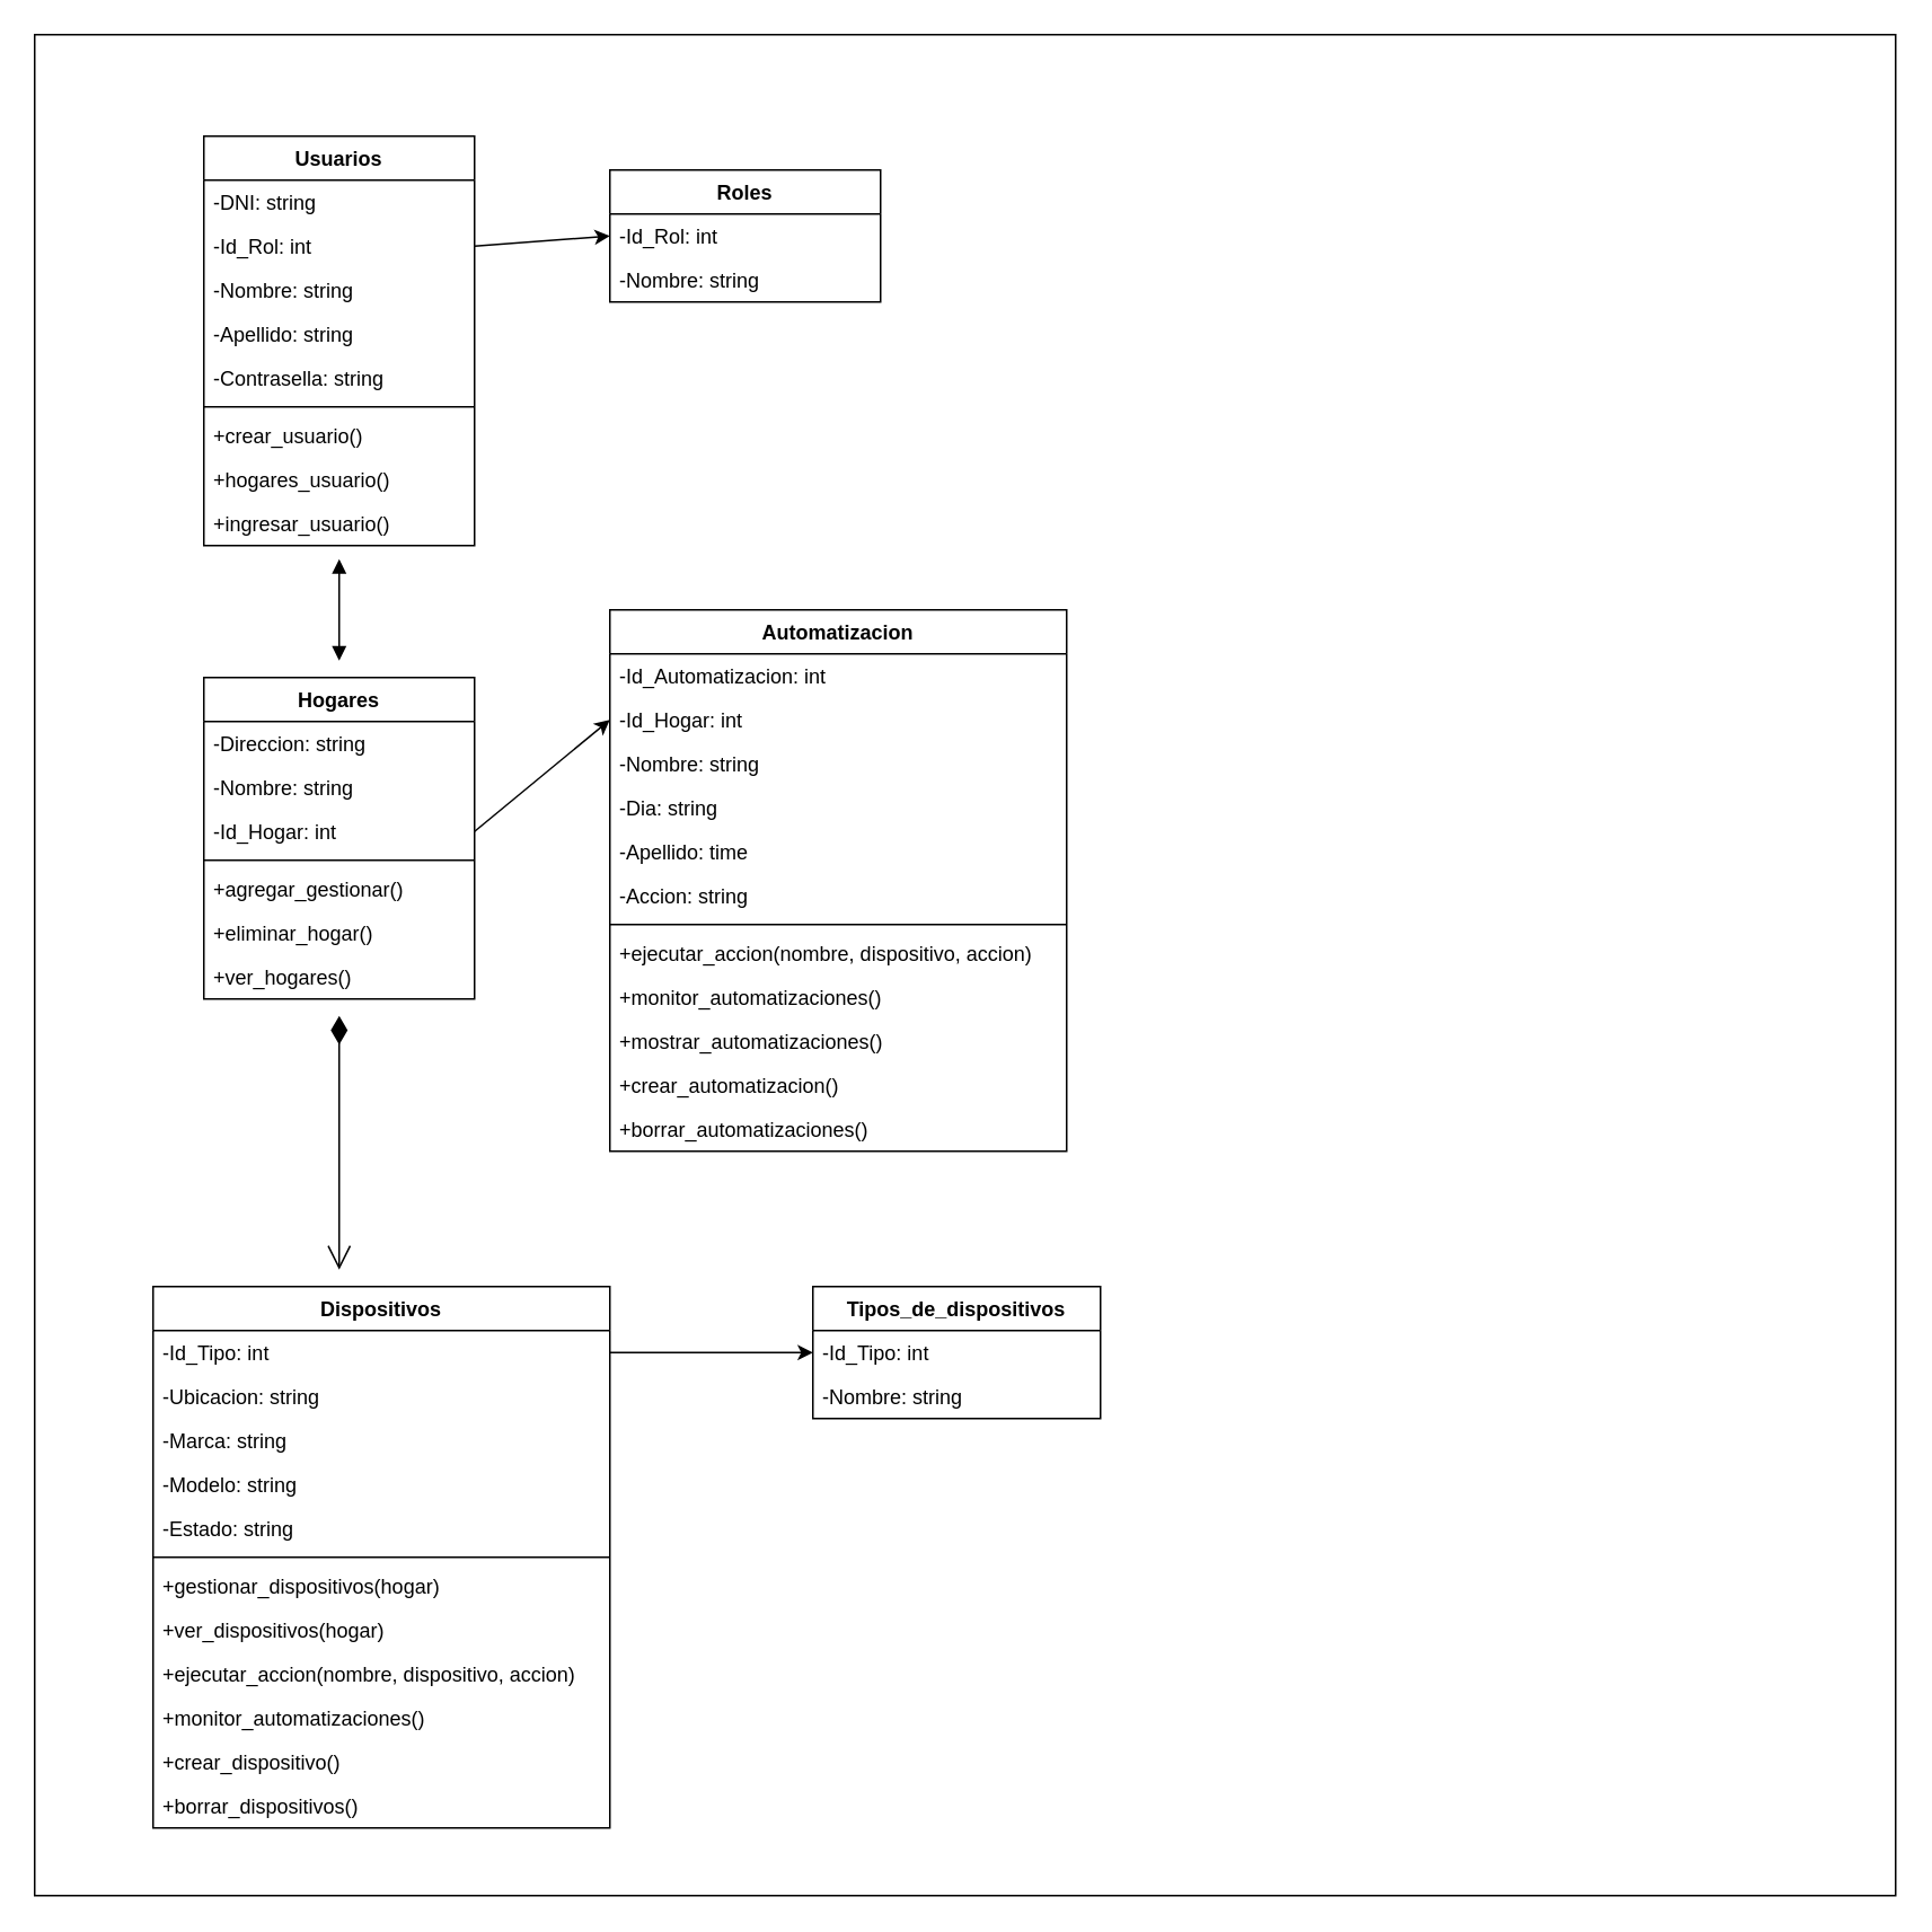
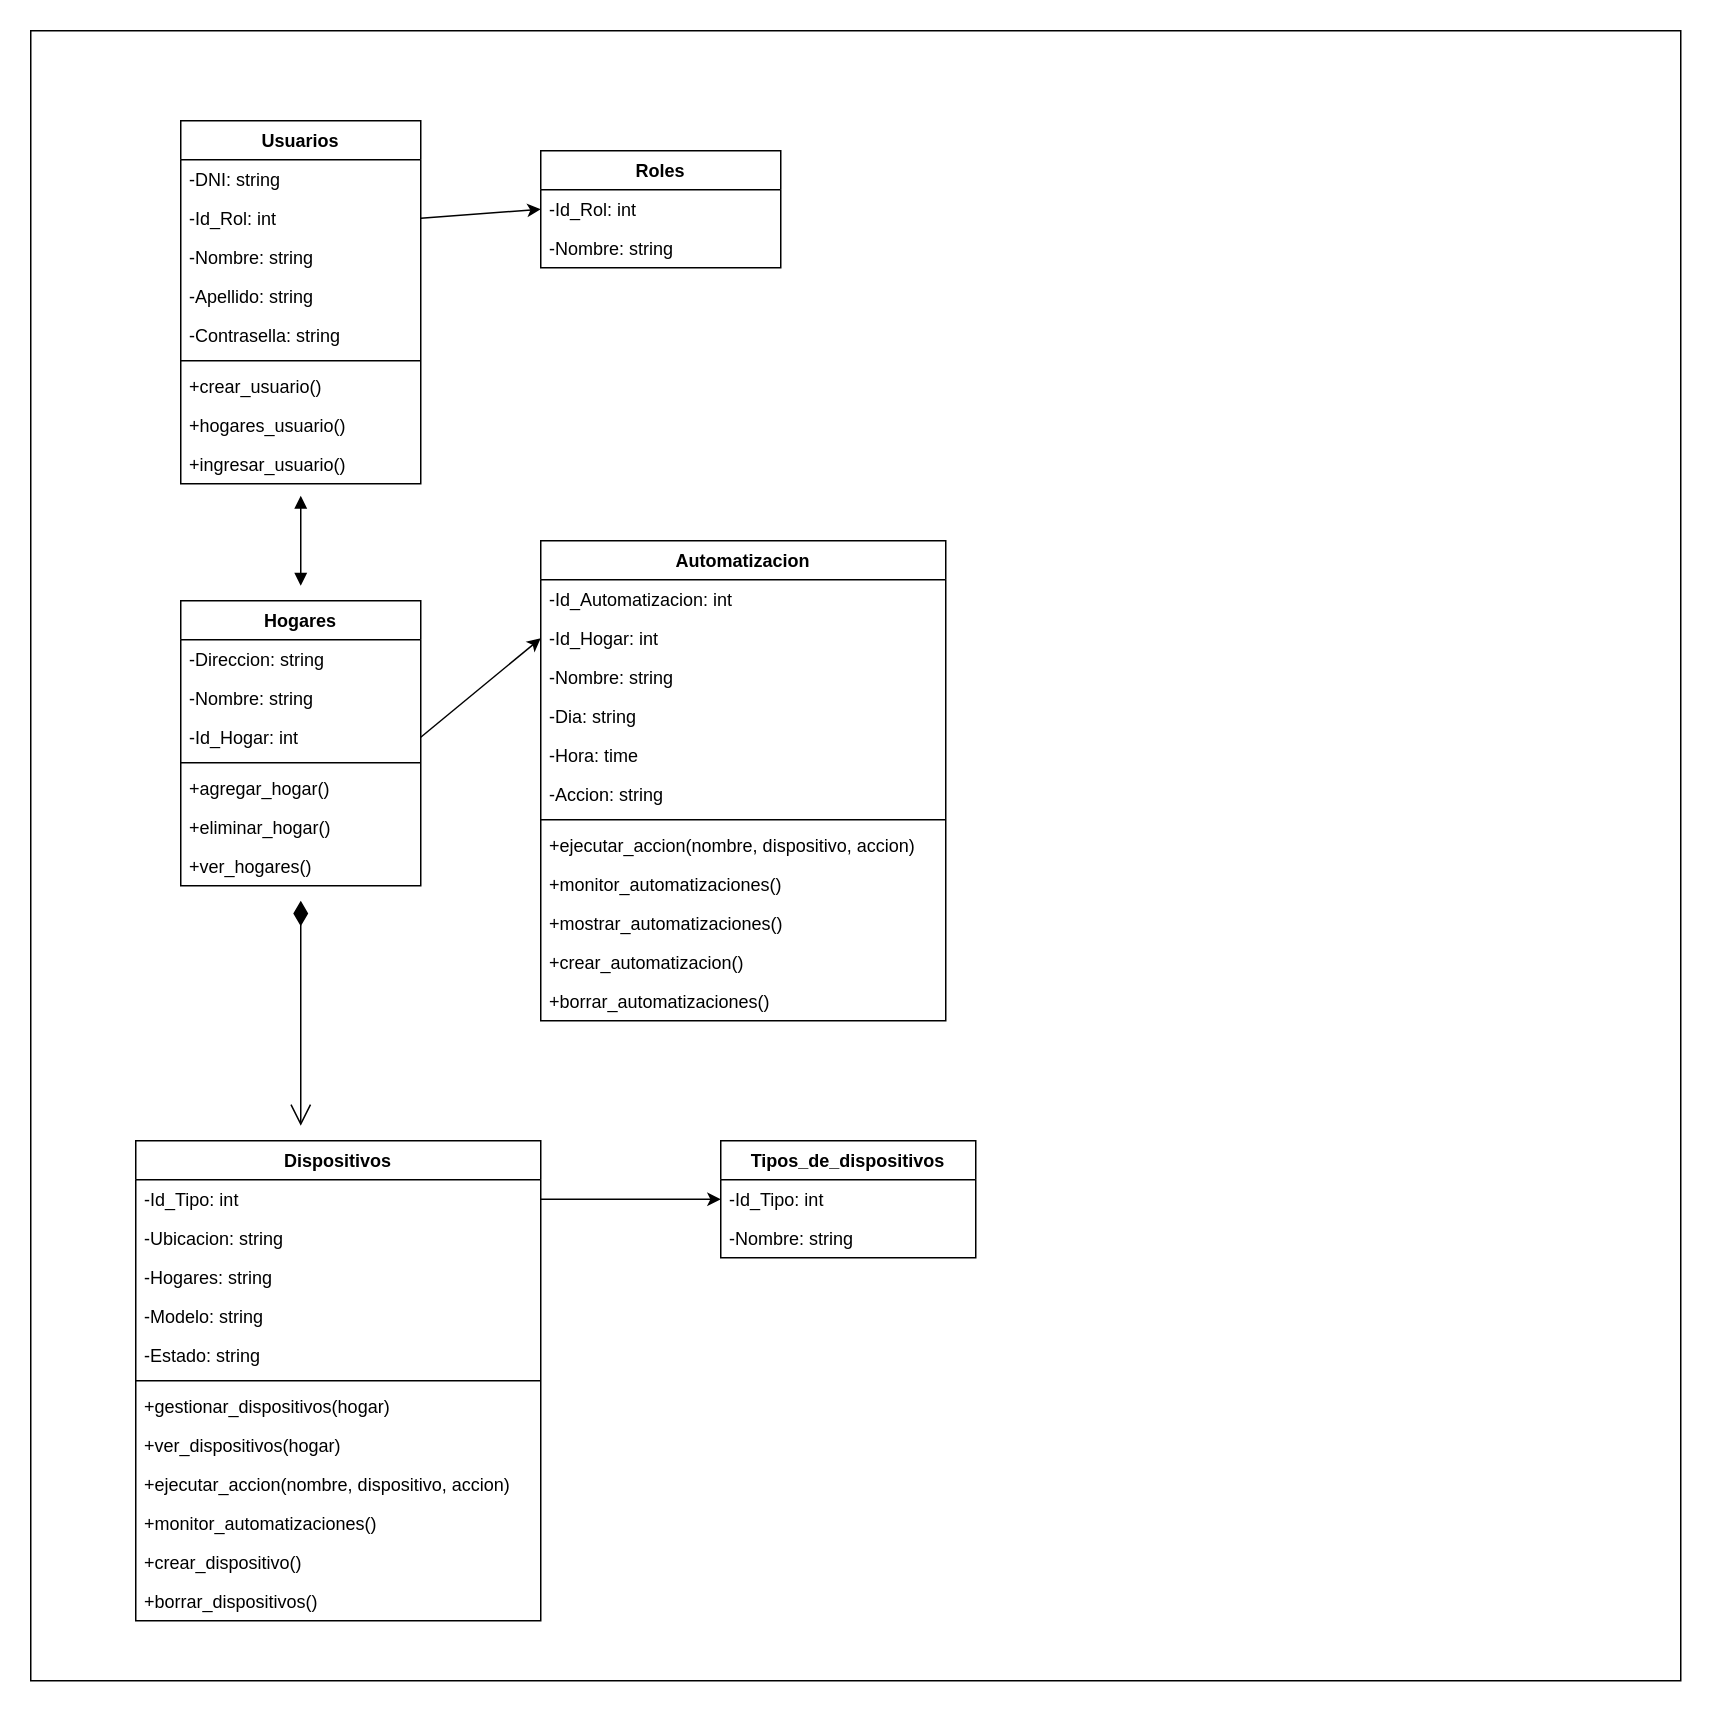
- <mxCell id="29" value="-Apellido: time" style="text;strokeColor=none;fillColor=none;align=left;verticalAlign=top;spacingLeft=4;spacingRight=4;overflow=hidden;rotatable=0;points=[[0,0.5],[1,0.5]];portConstraint=eastwest;" parent="24" vertex="1"><mxGeometry y="130" width="270" height="26" as="geometry" /></mxCell>
+ <mxCell id="29" value="-Hora: time" style="text;strokeColor=none;fillColor=none;align=left;verticalAlign=top;spacingLeft=4;spacingRight=4;overflow=hidden;rotatable=0;points=[[0,0.5],[1,0.5]];portConstraint=eastwest;" parent="24" vertex="1"><mxGeometry y="130" width="270" height="26" as="geometry" /></mxCell>
- <mxCell id="21" value="+agregar_gestionar()" style="text;strokeColor=none;fillColor=none;align=left;verticalAlign=top;spacingLeft=4;spacingRight=4;overflow=hidden;rotatable=0;points=[[0,0.5],[1,0.5]];portConstraint=eastwest;" parent="16" vertex="1"><mxGeometry y="112" width="160" height="26" as="geometry" /></mxCell>
+ <mxCell id="21" value="+agregar_hogar()" style="text;strokeColor=none;fillColor=none;align=left;verticalAlign=top;spacingLeft=4;spacingRight=4;overflow=hidden;rotatable=0;points=[[0,0.5],[1,0.5]];portConstraint=eastwest;" parent="16" vertex="1"><mxGeometry y="112" width="160" height="26" as="geometry" /></mxCell>
- <mxCell id="40" value="-Marca: string" style="text;strokeColor=none;fillColor=none;align=left;verticalAlign=top;spacingLeft=4;spacingRight=4;overflow=hidden;rotatable=0;points=[[0,0.5],[1,0.5]];portConstraint=eastwest;" parent="37" vertex="1"><mxGeometry y="78" width="270" height="26" as="geometry" /></mxCell>
+ <mxCell id="40" value="-Hogares: string" style="text;strokeColor=none;fillColor=none;align=left;verticalAlign=top;spacingLeft=4;spacingRight=4;overflow=hidden;rotatable=0;points=[[0,0.5],[1,0.5]];portConstraint=eastwest;" parent="37" vertex="1"><mxGeometry y="78" width="270" height="26" as="geometry" /></mxCell>
